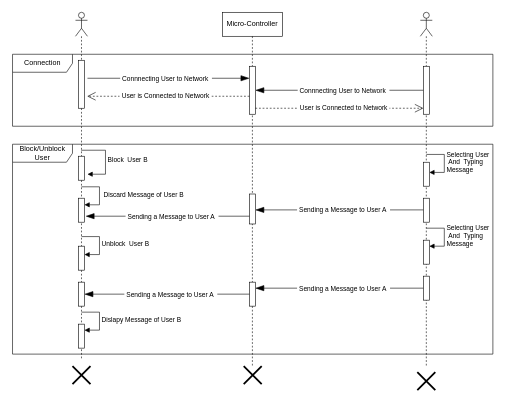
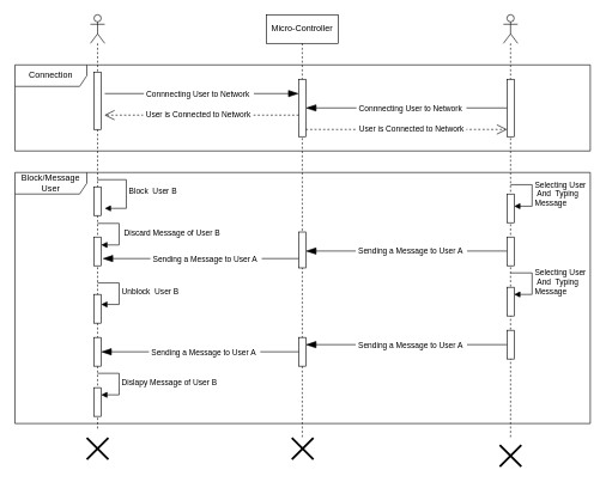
- <mxCell id="34" value="Block/Unblock User" style="shape=umlFrame;whiteSpace=wrap;html=1;pointerEvents=0;width=100;height=30;" parent="1" vertex="1"><mxGeometry x="20" y="240" width="801" height="350" as="geometry" /></mxCell>
+ <mxCell id="34" value="Block/Message User" style="shape=umlFrame;whiteSpace=wrap;html=1;pointerEvents=0;width=100;height=30;" parent="1" vertex="1"><mxGeometry x="20" y="240" width="801" height="350" as="geometry" /></mxCell>
